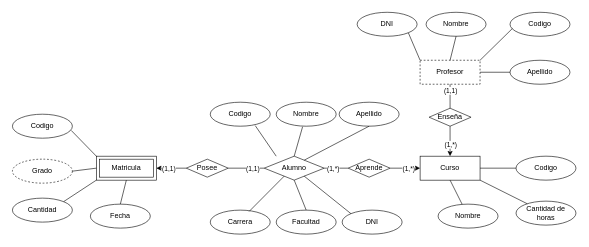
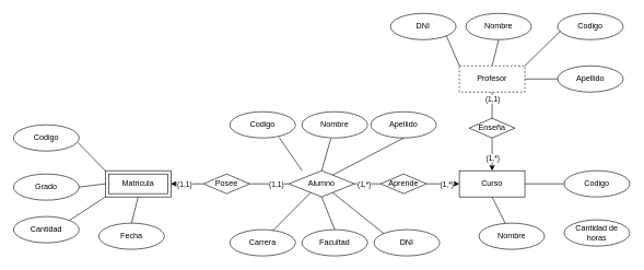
- <mxCell id="49" value="Grado" style="ellipse;whiteSpace=wrap;html=1;align=center;dashed=1;" vertex="1" parent="1"><mxGeometry x="20" y="265" width="100" height="40" as="geometry" /></mxCell>
+ <mxCell id="49" value="Grado" style="ellipse;whiteSpace=wrap;html=1;align=center;" vertex="1" parent="1"><mxGeometry x="20" y="265" width="100" height="40" as="geometry" /></mxCell>
- <mxCell id="41" value="" style="endArrow=none;html=1;rounded=0;entryX=1;entryY=1;entryDx=0;entryDy=0;" edge="1" parent="1" source="38" target="2"><mxGeometry width="50" height="50" relative="1" as="geometry"><mxPoint x="680" y="320" as="sourcePoint" /><mxPoint x="830" y="300" as="targetPoint" /></mxGeometry></mxCell>
